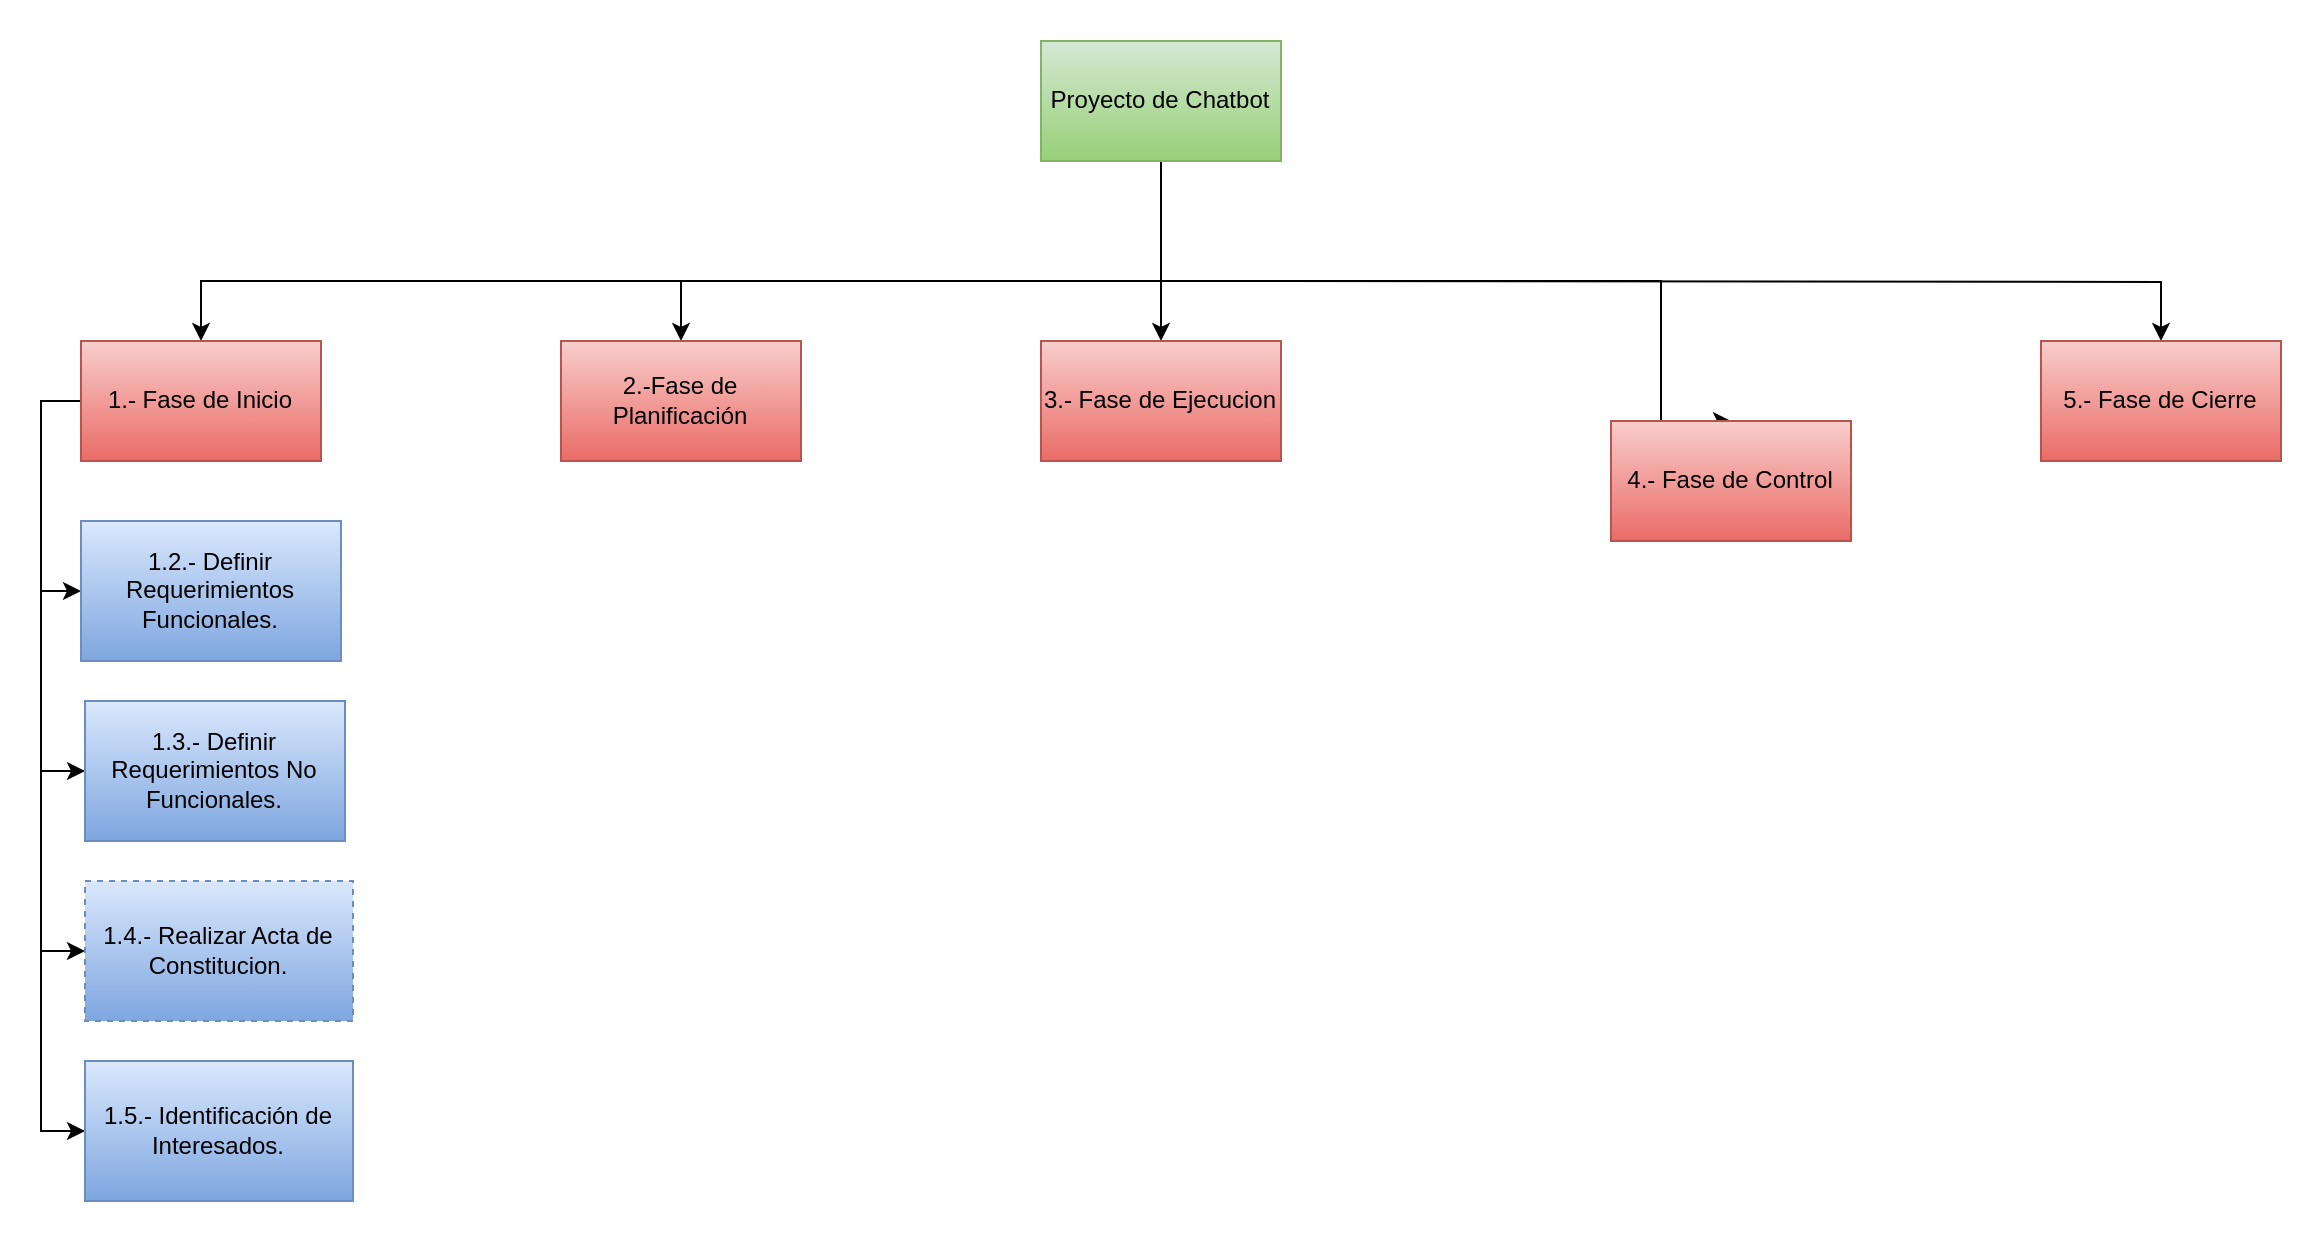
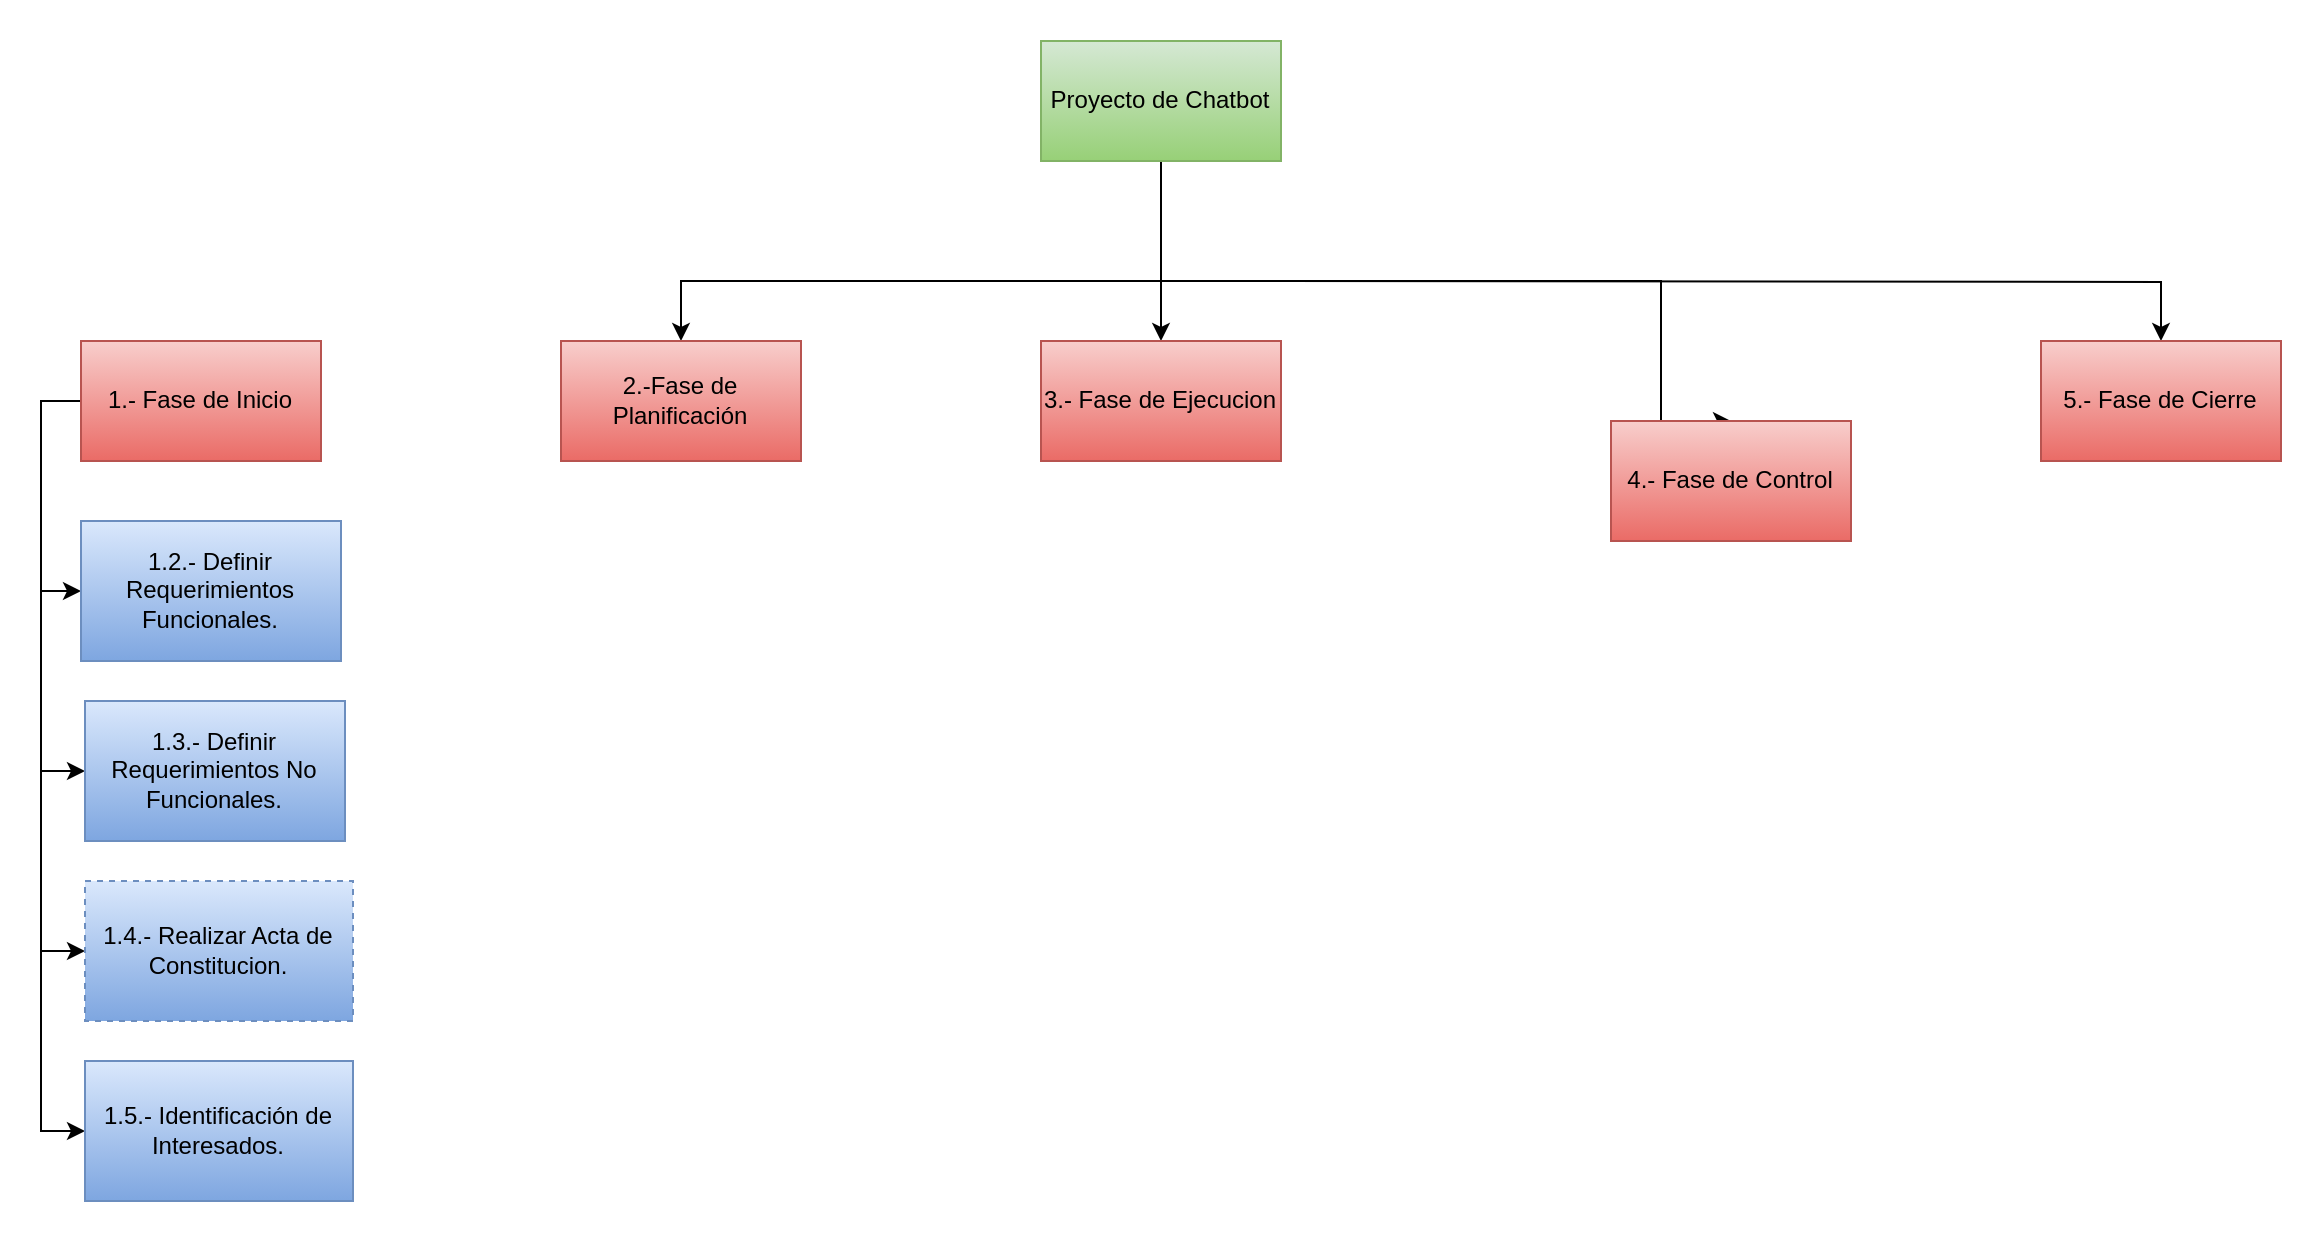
- <mxCell id="4" style="edgeStyle=orthogonalEdgeStyle;rounded=0;orthogonalLoop=1;jettySize=auto;html=1;entryX=0.5;entryY=0;entryDx=0;entryDy=0;" edge="1" parent="1" source="7" target="12"><mxGeometry relative="1" as="geometry"><Array as="points"><mxPoint x="580" y="140" /><mxPoint x="100" y="140" /></Array></mxGeometry></mxCell>
